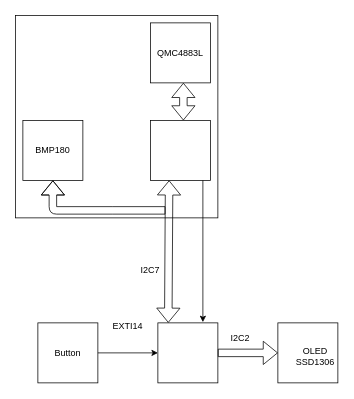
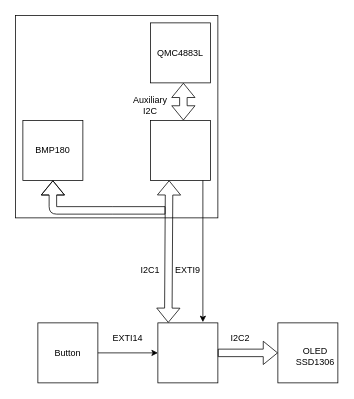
+ <mxCell id="19" value="Auxiliary I2C" style="text;html=1;strokeColor=none;fillColor=none;align=center;verticalAlign=middle;whiteSpace=wrap;rounded=0;" vertex="1" parent="1"><mxGeometry x="180" y="130" width="40" height="20" as="geometry" /></mxCell>
- <mxCell id="23" value="I2C7" style="text;html=1;strokeColor=none;fillColor=none;align=center;verticalAlign=middle;whiteSpace=wrap;rounded=0;" vertex="1" parent="1"><mxGeometry x="180" y="350" width="40" height="20" as="geometry" /></mxCell>
+ <mxCell id="23" value="I2C1" style="text;html=1;strokeColor=none;fillColor=none;align=center;verticalAlign=middle;whiteSpace=wrap;rounded=0;" vertex="1" parent="1"><mxGeometry x="180" y="350" width="40" height="20" as="geometry" /></mxCell>
+ <mxCell id="22" value="EXTI9" style="text;html=1;strokeColor=none;fillColor=none;align=center;verticalAlign=middle;whiteSpace=wrap;rounded=0;" vertex="1" parent="1"><mxGeometry x="230" y="350" width="40" height="20" as="geometry" /></mxCell>
- <mxCell id="10" value="EXTI14" style="text;html=1;strokeColor=none;fillColor=none;align=center;verticalAlign=middle;whiteSpace=wrap;rounded=0;" vertex="1" parent="1"><mxGeometry x="150" y="425" width="40" height="20" as="geometry" /></mxCell>
+ <mxCell id="10" value="EXTI14" style="text;html=1;strokeColor=none;fillColor=none;align=center;verticalAlign=middle;whiteSpace=wrap;rounded=0;" vertex="1" parent="1"><mxGeometry x="150" y="440" width="40" height="20" as="geometry" /></mxCell>
